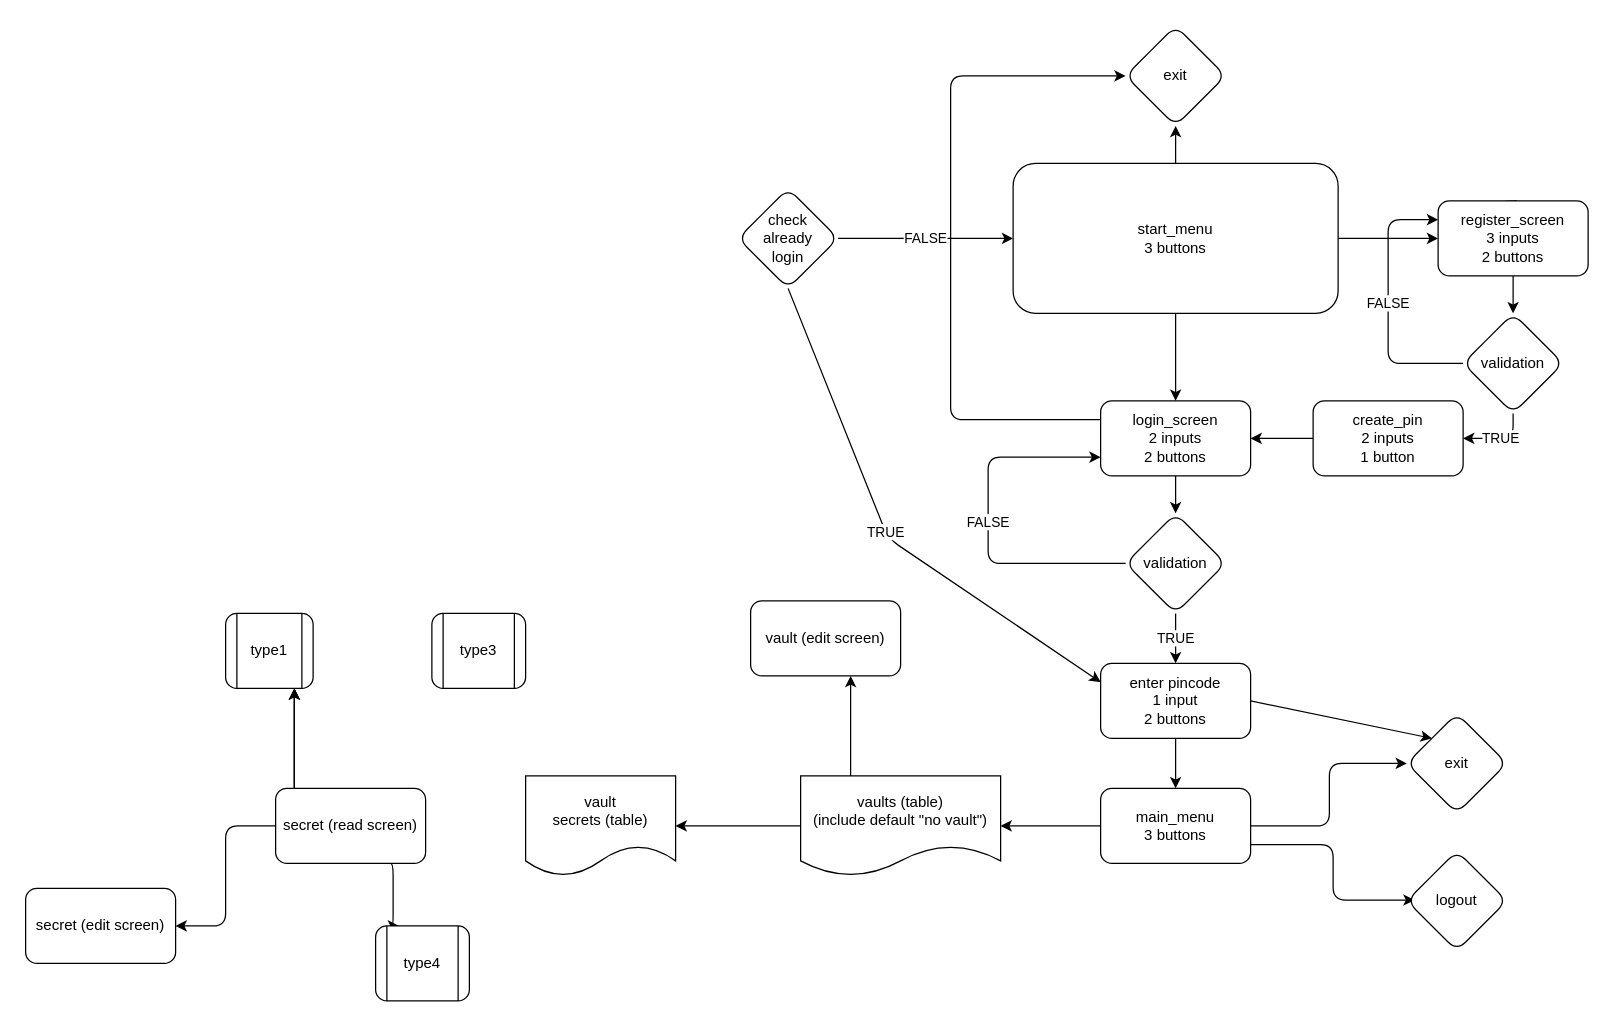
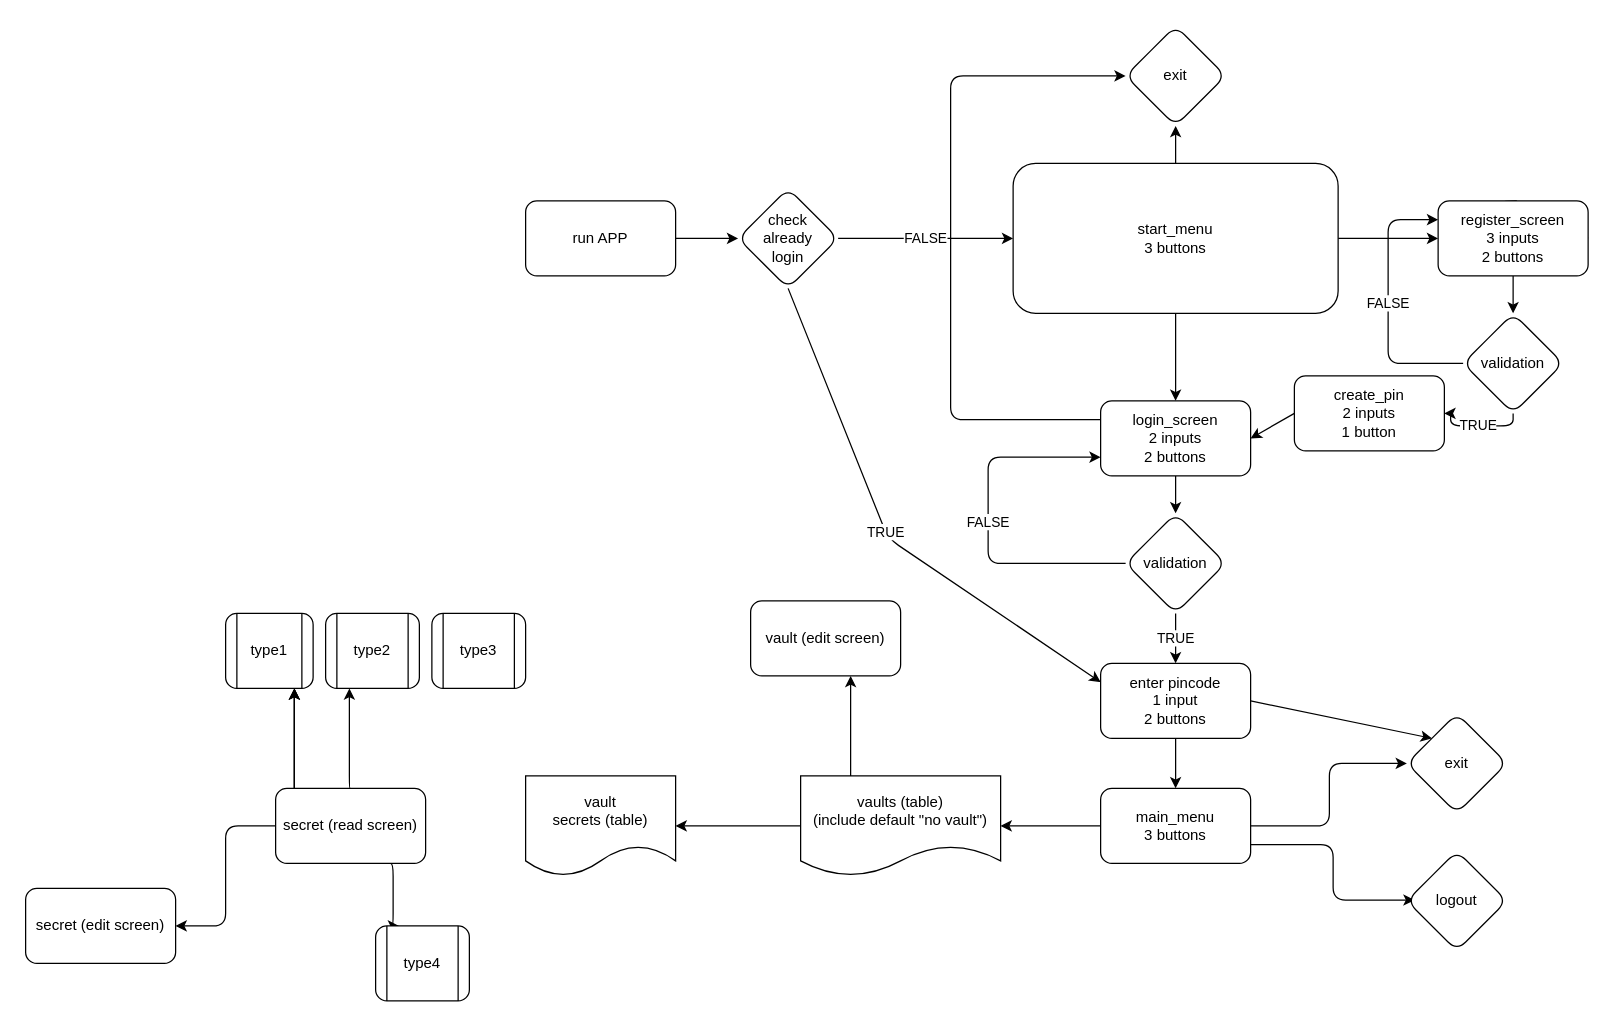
+ <mxCell id="48" value="run APP" style="rounded=1;whiteSpace=wrap;html=1;" vertex="1" parent="1"><mxGeometry x="420" y="160" width="120" height="60" as="geometry" /></mxCell>
+ <mxCell id="47" style="edgeStyle=none;html=1;exitX=1;exitY=0.5;exitDx=0;exitDy=0;entryX=0;entryY=0.5;entryDx=0;entryDy=0;" edge="1" parent="1" source="48" target="51"><mxGeometry relative="1" as="geometry" /></mxCell>
- <mxCell id="43" value="create_pin&lt;br&gt;2 inputs&lt;br&gt;1 button" style="whiteSpace=wrap;html=1;rounded=1;" vertex="1" parent="1"><mxGeometry x="1050" y="320" width="120" height="60" as="geometry" /></mxCell>
+ <mxCell id="43" value="create_pin&lt;br&gt;2 inputs&lt;br&gt;1 button" style="whiteSpace=wrap;html=1;rounded=1;" vertex="1" parent="1"><mxGeometry x="1035" y="300" width="120" height="60" as="geometry" /></mxCell>
+ <mxCell id="34" value="type2" style="shape=process;whiteSpace=wrap;html=1;backgroundOutline=1;rounded=1;" parent="1" vertex="1"><mxGeometry x="260" y="490" width="75" height="60" as="geometry" /></mxCell>
+ <mxCell id="29" style="edgeStyle=elbowEdgeStyle;html=1;exitX=0.5;exitY=0;exitDx=0;exitDy=0;entryX=0.25;entryY=1;entryDx=0;entryDy=0;" parent="1" source="32" target="34" edge="1"><mxGeometry relative="1" as="geometry" /></mxCell>
